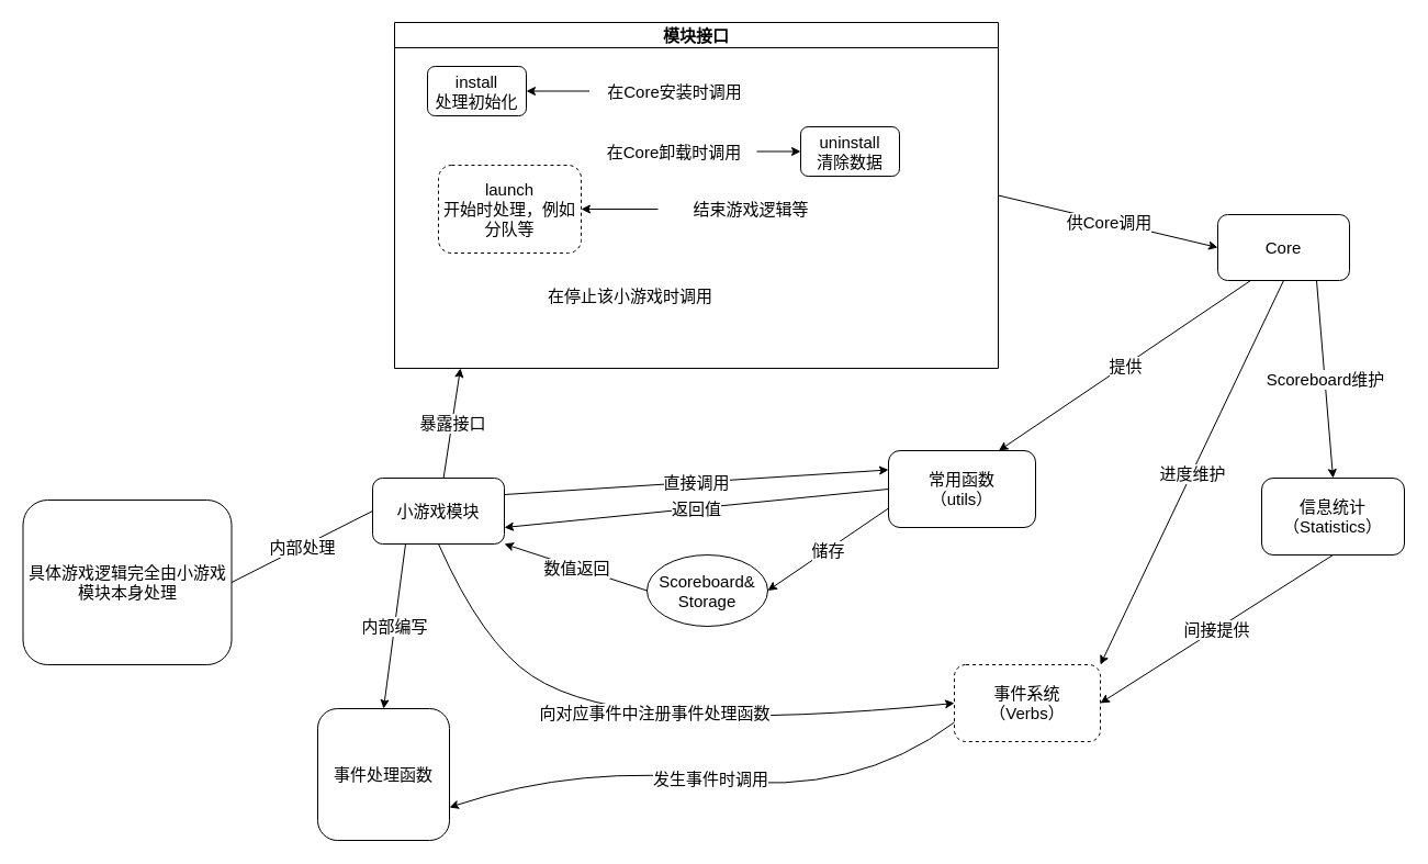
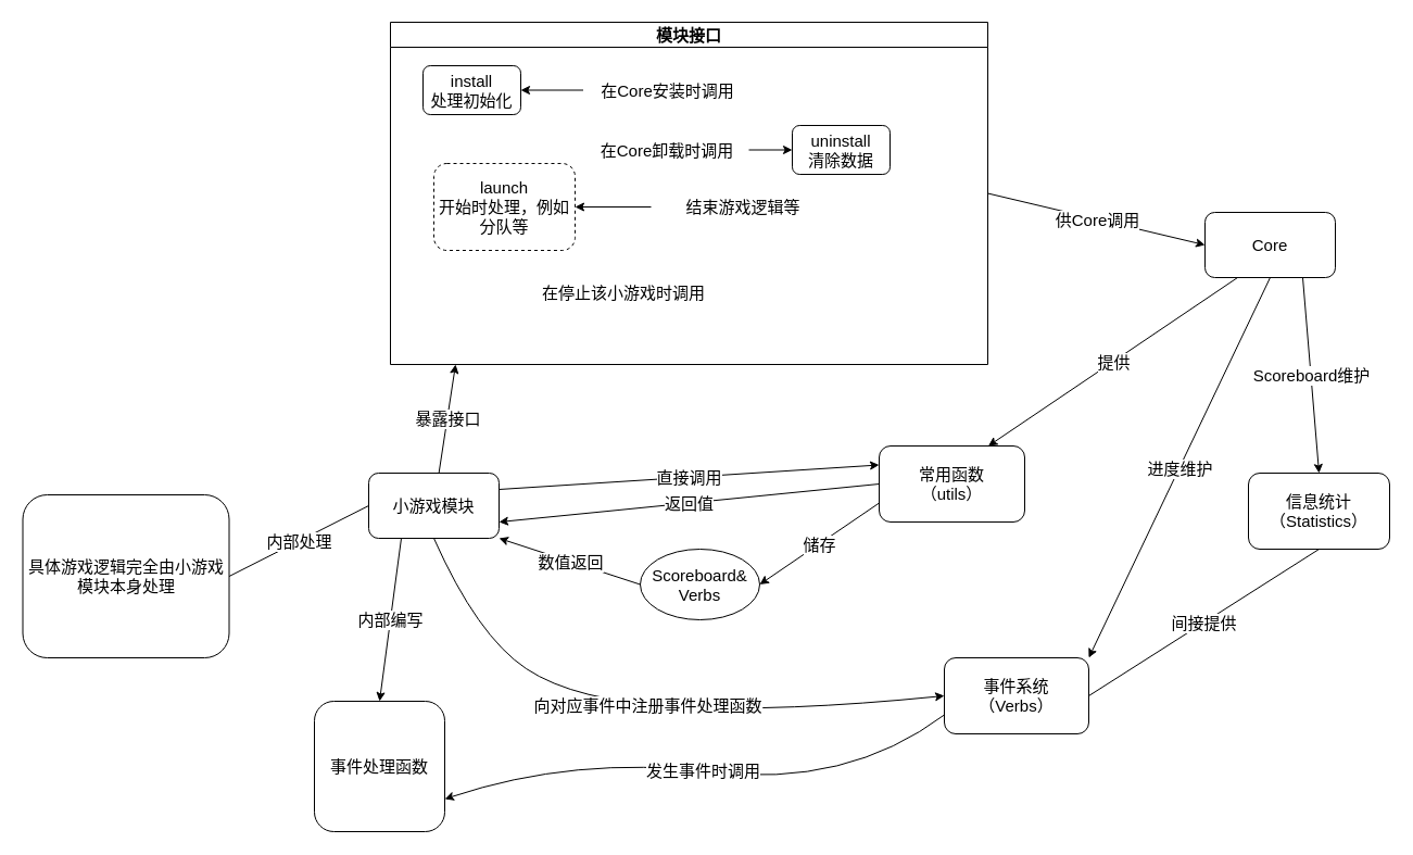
- <mxCell id="33" value="Scoreboard&amp;amp;&lt;br&gt;Storage" style="ellipse;whiteSpace=wrap;html=1;fontSize=15;" parent="1" vertex="1"><mxGeometry x="589" y="505" width="110" height="65" as="geometry" /></mxCell>
+ <mxCell id="33" value="Scoreboard&amp;amp;&lt;br&gt;Verbs" style="ellipse;whiteSpace=wrap;html=1;fontSize=15;" parent="1" vertex="1"><mxGeometry x="589" y="505" width="110" height="65" as="geometry" /></mxCell>
- <mxCell id="31" value="" style="endArrow=classic;html=1;fontSize=15;entryX=1;entryY=0.5;entryDx=0;entryDy=0;exitX=0.5;exitY=1;exitDx=0;exitDy=0;" parent="1" source="26" target="25" edge="1"><mxGeometry relative="1" as="geometry"><mxPoint x="989" y="565" as="sourcePoint" /><mxPoint x="839" y="425" as="targetPoint" /></mxGeometry></mxCell>
+ <mxCell id="31" value="" style="endArrow=none;html=1;fontSize=15;entryX=1;entryY=0.5;entryDx=0;entryDy=0;exitX=0.5;exitY=1;exitDx=0;exitDy=0;" parent="1" source="26" target="25" edge="1"><mxGeometry relative="1" as="geometry"><mxPoint x="989" y="565" as="sourcePoint" /><mxPoint x="839" y="425" as="targetPoint" /></mxGeometry></mxCell>
- <mxCell id="25" value="事件系统&lt;br&gt;（Verbs）" style="rounded=1;whiteSpace=wrap;html=1;fontSize=15;dashed=1;" parent="1" vertex="1"><mxGeometry x="869" y="605" width="133" height="70" as="geometry" /></mxCell>
+ <mxCell id="25" value="事件系统&lt;br&gt;（Verbs）" style="rounded=1;whiteSpace=wrap;html=1;fontSize=15;" parent="1" vertex="1"><mxGeometry x="869" y="605" width="133" height="70" as="geometry" /></mxCell>
